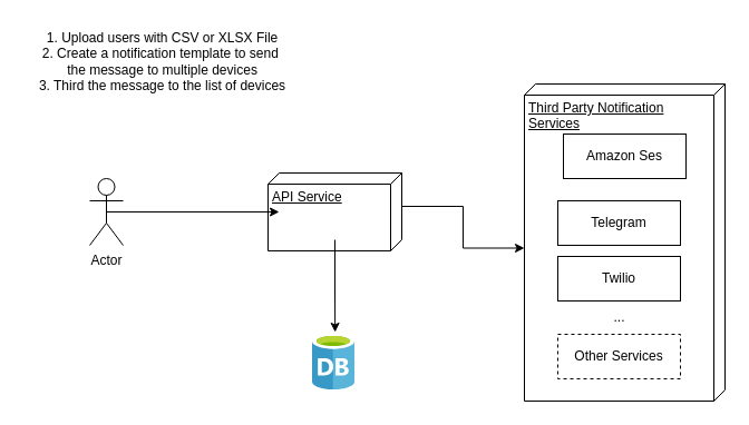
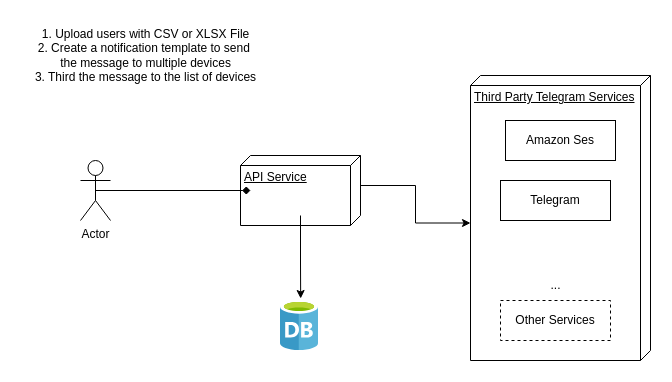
- <mxCell id="8" value="Third Party Notification Services" style="verticalAlign=top;align=left;spacingTop=8;spacingLeft=2;spacingRight=12;shape=cube;size=10;direction=south;fontStyle=4;html=1;whiteSpace=wrap;" vertex="1" parent="1"><mxGeometry x="470" y="75" width="180" height="285" as="geometry" /></mxCell>
+ <mxCell id="8" value="Third Party Telegram Services" style="verticalAlign=top;align=left;spacingTop=8;spacingLeft=2;spacingRight=12;shape=cube;size=10;direction=south;fontStyle=4;html=1;whiteSpace=wrap;" vertex="1" parent="1"><mxGeometry x="470" y="75" width="180" height="285" as="geometry" /></mxCell>
- <mxCell id="7" style="edgeStyle=orthogonalEdgeStyle;rounded=0;orthogonalLoop=1;jettySize=auto;html=1;exitX=0.5;exitY=0.5;exitDx=0;exitDy=0;exitPerimeter=0;entryX=0;entryY=0;entryDx=35;entryDy=110;entryPerimeter=0;" edge="1" parent="1" source="3" target="4"><mxGeometry relative="1" as="geometry" /></mxCell>
+ <mxCell id="7" style="edgeStyle=orthogonalEdgeStyle;rounded=0;orthogonalLoop=1;jettySize=auto;html=1;exitX=0.5;exitY=0.5;exitDx=0;exitDy=0;exitPerimeter=0;entryX=0;entryY=0;entryDx=35;entryDy=110;entryPerimeter=0;endArrow=diamond;" edge="1" parent="1" source="3" target="4"><mxGeometry relative="1" as="geometry" /></mxCell>
- <mxCell id="11" value="Twilio" style="whiteSpace=wrap;html=1;" vertex="1" parent="1"><mxGeometry x="500" y="230" width="110" height="40" as="geometry" /></mxCell>
